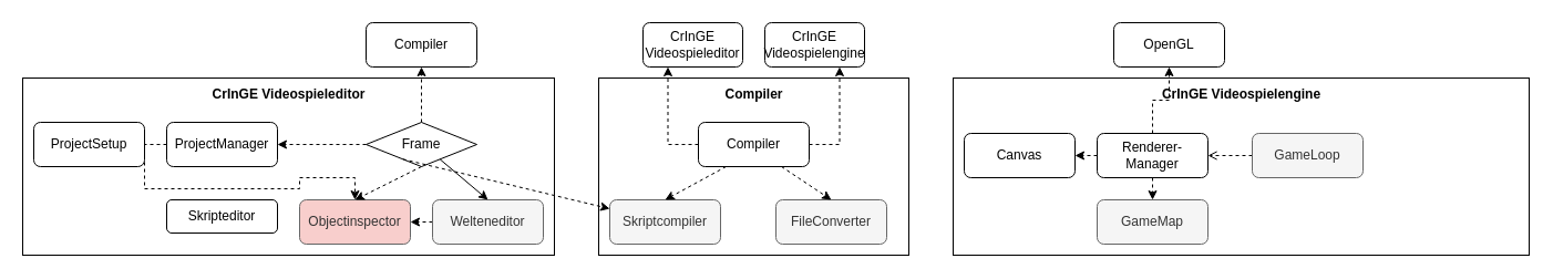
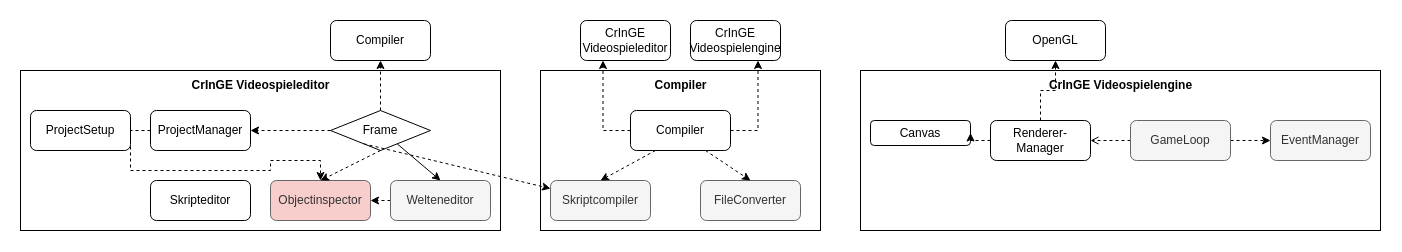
- <mxCell id="7" value="Canvas" style="rounded=1;whiteSpace=wrap;html=1;" parent="1" vertex="1"><mxGeometry x="870" y="120" width="100" height="40" as="geometry" /></mxCell>
+ <mxCell id="7" value="Canvas" style="rounded=1;whiteSpace=wrap;html=1;" parent="1" vertex="1"><mxGeometry x="870" y="120" width="100" height="25" as="geometry" /></mxCell>
+ <mxCell id="15" style="edgeStyle=orthogonalEdgeStyle;rounded=0;orthogonalLoop=1;jettySize=auto;html=1;exitX=1;exitY=0.5;exitDx=0;exitDy=0;entryX=0;entryY=0.5;entryDx=0;entryDy=0;dashed=1;" parent="1" source="16" target="17" edge="1"><mxGeometry relative="1" as="geometry" /></mxCell>
+ <mxCell id="17" value="EventManager" style="rounded=1;whiteSpace=wrap;html=1;fillColor=#f5f5f5;fontColor=#333333;strokeColor=#666666;" parent="1" vertex="1"><mxGeometry x="1270" y="120" width="100" height="40" as="geometry" /></mxCell>
- <mxCell id="9" style="edgeStyle=orthogonalEdgeStyle;rounded=0;orthogonalLoop=1;jettySize=auto;html=1;exitX=0.5;exitY=1;exitDx=0;exitDy=0;entryX=0.5;entryY=0;entryDx=0;entryDy=0;dashed=1;" parent="1" source="12" target="8" edge="1"><mxGeometry relative="1" as="geometry" /></mxCell>
- <mxCell id="36" value="Skripteditor" style="rounded=1;whiteSpace=wrap;html=1;" parent="1" vertex="1"><mxGeometry x="150" y="180" width="100" height="30" as="geometry" /></mxCell>
+ <mxCell id="36" value="Skripteditor" style="rounded=1;whiteSpace=wrap;html=1;" parent="1" vertex="1"><mxGeometry x="150" y="180" width="100" height="40" as="geometry" /></mxCell>
- <mxCell id="8" value="GameMap" style="rounded=1;whiteSpace=wrap;html=1;fillColor=#f5f5f5;fontColor=#333333;strokeColor=#666666;" parent="1" vertex="1"><mxGeometry x="990" y="180" width="100" height="40" as="geometry" /></mxCell>
